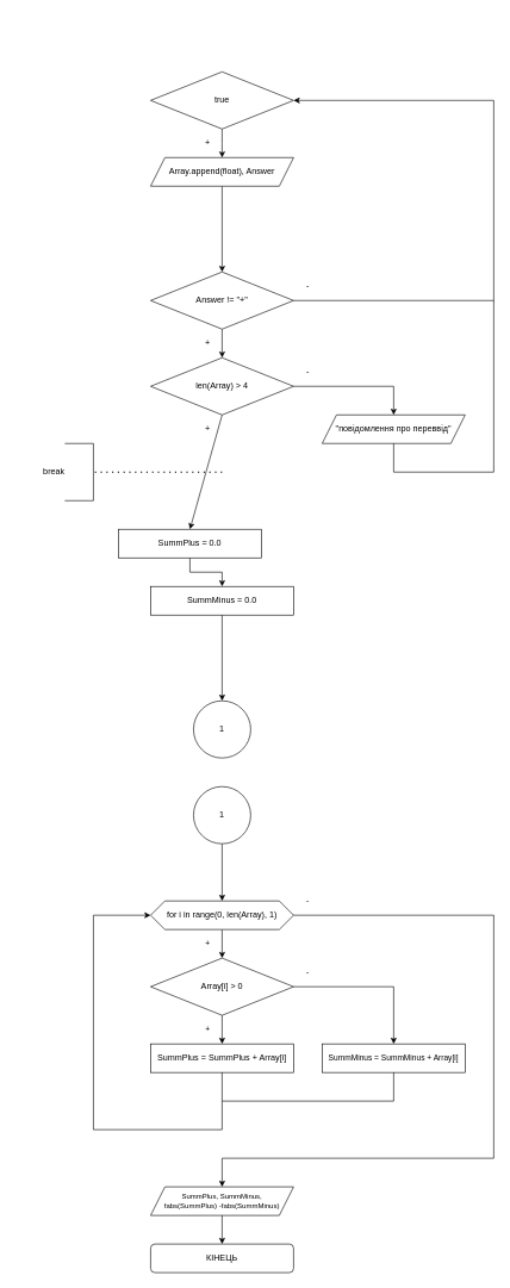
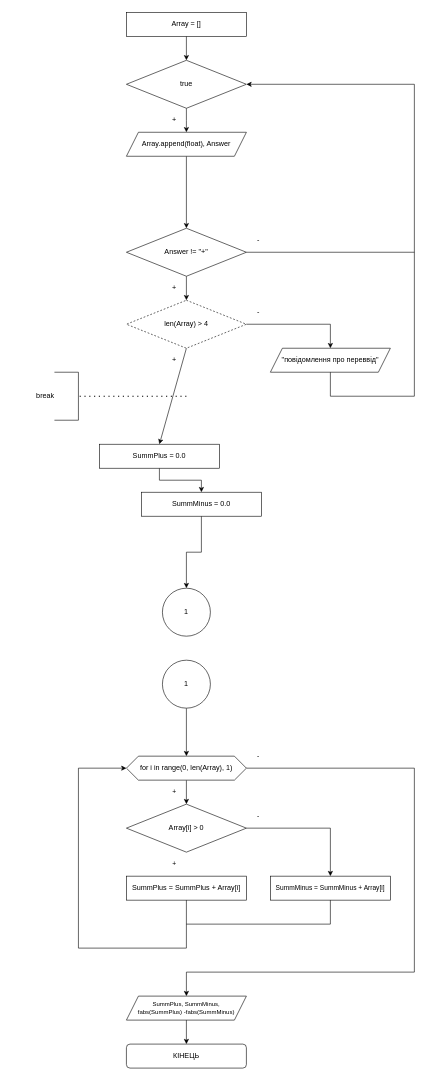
+ <mxCell id="3" value="Array = []" style="rounded=0;whiteSpace=wrap;html=1;" parent="1" vertex="1"><mxGeometry x="210" y="20" width="200" height="40" as="geometry" /></mxCell>
+ <mxCell id="2" value="" style="edgeStyle=orthogonalEdgeStyle;rounded=0;orthogonalLoop=1;jettySize=auto;html=1;" parent="1" source="3" target="5" edge="1"><mxGeometry relative="1" as="geometry" /></mxCell>
- <mxCell id="11" value="len(Array) &amp;gt; 4" style="rhombus;whiteSpace=wrap;html=1;" parent="1" vertex="1"><mxGeometry x="210" y="500" width="200" height="80" as="geometry" /></mxCell>
+ <mxCell id="11" value="len(Array) &amp;gt; 4" style="rhombus;whiteSpace=wrap;html=1;dashed=1;" parent="1" vertex="1"><mxGeometry x="210" y="500" width="200" height="80" as="geometry" /></mxCell>
- <mxCell id="20" value="&lt;span&gt;SummMinus = 0.0&lt;/span&gt;" style="rounded=0;whiteSpace=wrap;html=1;" parent="1" vertex="1"><mxGeometry x="210" y="820" width="200" height="40" as="geometry" /></mxCell>
+ <mxCell id="20" value="&lt;span&gt;SummMinus = 0.0&lt;/span&gt;" style="rounded=0;whiteSpace=wrap;html=1;" parent="1" vertex="1"><mxGeometry x="235" y="820" width="200" height="40" as="geometry" /></mxCell>
- <mxCell id="26" value="" style="edgeStyle=orthogonalEdgeStyle;rounded=0;orthogonalLoop=1;jettySize=auto;html=1;" parent="1" source="27" target="28" edge="1"><mxGeometry relative="1" as="geometry" /></mxCell>
